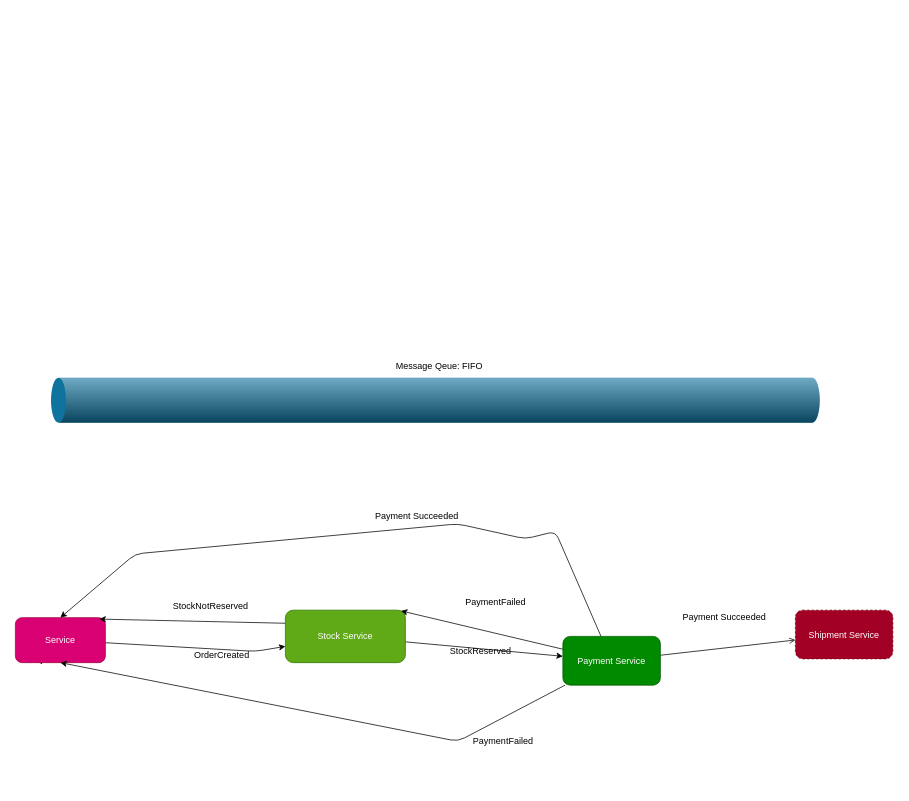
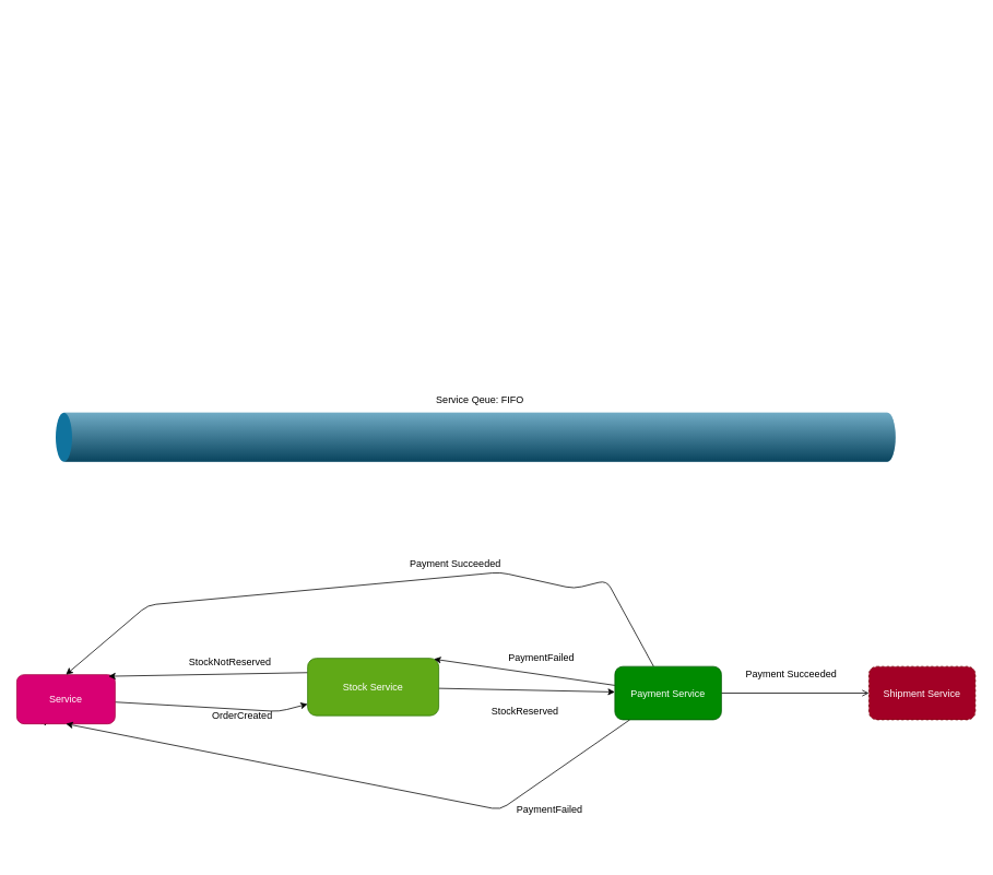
- <mxCell id="22" value="Message Qeue: FIFO" style="text;html=1;align=center;verticalAlign=middle;resizable=0;points=[];autosize=1;strokeColor=none;fillColor=none;" vertex="1" parent="1"><mxGeometry x="520" y="478" width="130" height="20" as="geometry" /></mxCell>
+ <mxCell id="22" value="Service Qeue: FIFO" style="text;html=1;align=center;verticalAlign=middle;resizable=0;points=[];autosize=1;strokeColor=none;fillColor=none;" vertex="1" parent="1"><mxGeometry x="520" y="478" width="130" height="20" as="geometry" /></mxCell>
- <mxCell id="7" value="Stock Service" style="rounded=1;whiteSpace=wrap;html=1;fillColor=#60a917;fontColor=#ffffff;strokeColor=#2D7600;" vertex="1" parent="1"><mxGeometry x="380" y="813" width="160" height="70" as="geometry" /></mxCell>
+ <mxCell id="7" value="Stock Service" style="rounded=1;whiteSpace=wrap;html=1;fillColor=#60a917;fontColor=#ffffff;strokeColor=#2D7600;" vertex="1" parent="1"><mxGeometry x="375" y="803" width="160" height="70" as="geometry" /></mxCell>
- <mxCell id="16" value="Payment Service" style="rounded=1;whiteSpace=wrap;html=1;fillColor=#008a00;fontColor=#ffffff;strokeColor=#005700;" vertex="1" parent="1"><mxGeometry x="750" y="848" width="130" height="65" as="geometry" /></mxCell>
+ <mxCell id="16" value="Payment Service" style="rounded=1;whiteSpace=wrap;html=1;fillColor=#008a00;fontColor=#ffffff;strokeColor=#005700;" vertex="1" parent="1"><mxGeometry x="750" y="813" width="130" height="65" as="geometry" /></mxCell>
